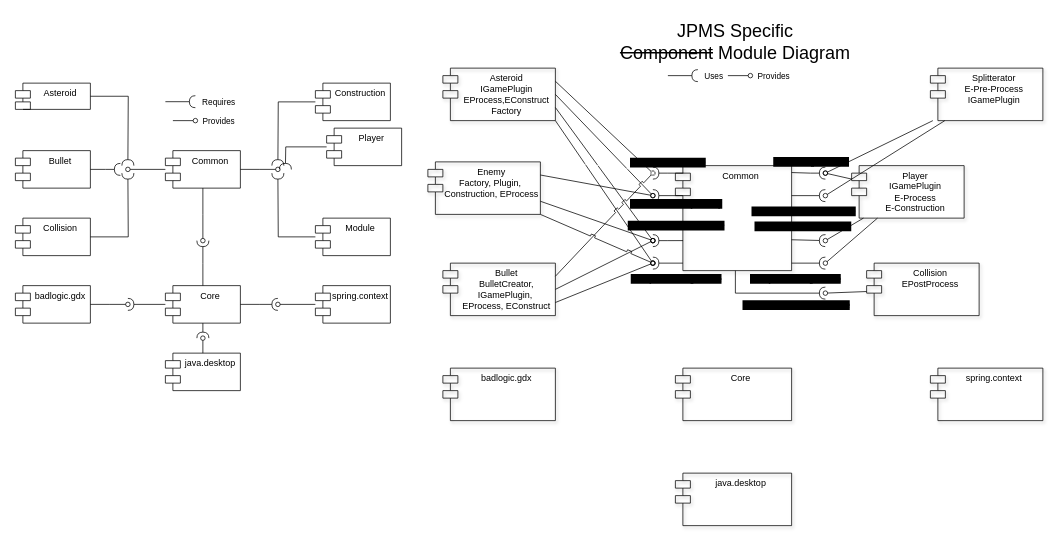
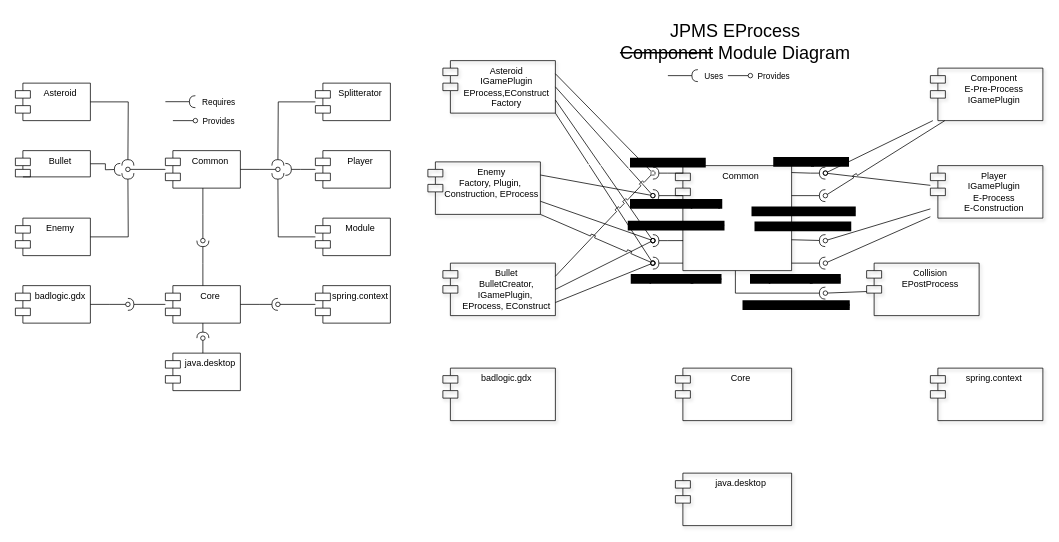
- <mxCell id="58" value="&lt;font style=&quot;font-size: 24px;&quot;&gt;JPMS Specific&lt;br&gt;&lt;strike&gt;Component&lt;/strike&gt; Module Diagram&lt;br&gt;&lt;/font&gt;" style="text;html=1;strokeColor=none;fillColor=none;align=center;verticalAlign=middle;whiteSpace=wrap;rounded=0;" vertex="1" parent="1"><mxGeometry x="800" y="20" width="360" height="70" as="geometry" /></mxCell>
+ <mxCell id="58" value="&lt;font style=&quot;font-size: 24px;&quot;&gt;JPMS EProcess&lt;br&gt;&lt;strike&gt;Component&lt;/strike&gt; Module Diagram&lt;br&gt;&lt;/font&gt;" style="text;html=1;strokeColor=none;fillColor=none;align=center;verticalAlign=middle;whiteSpace=wrap;rounded=0;" vertex="1" parent="1"><mxGeometry x="800" y="20" width="360" height="70" as="geometry" /></mxCell>
- <mxCell id="57" value="Splitterator&lt;br&gt;E-Pre-Process&lt;br&gt;IGamePlugin" style="shape=module;align=left;spacingLeft=20;align=center;verticalAlign=top;whiteSpace=wrap;html=1;backgroundOutline=0;fixDash=0;enumerate=0;comic=0;shadow=1;fillColor=none;" vertex="1" parent="1"><mxGeometry x="1240" y="90" width="150" height="70" as="geometry" /></mxCell>
+ <mxCell id="57" value="Component&lt;br&gt;E-Pre-Process&lt;br&gt;IGamePlugin" style="shape=module;align=left;spacingLeft=20;align=center;verticalAlign=top;whiteSpace=wrap;html=1;backgroundOutline=0;fixDash=0;enumerate=0;comic=0;shadow=1;fillColor=none;" vertex="1" parent="1"><mxGeometry x="1240" y="90" width="150" height="70" as="geometry" /></mxCell>
- <mxCell id="28" value="Construction" style="shape=module;align=left;spacingLeft=20;align=center;verticalAlign=top;whiteSpace=wrap;html=1;fillColor=none;" vertex="1" parent="1"><mxGeometry x="420" y="110" width="100" height="50" as="geometry" /></mxCell>
+ <mxCell id="28" value="Splitterator" style="shape=module;align=left;spacingLeft=20;align=center;verticalAlign=top;whiteSpace=wrap;html=1;fillColor=none;" vertex="1" parent="1"><mxGeometry x="420" y="110" width="100" height="50" as="geometry" /></mxCell>
- <mxCell id="39" value="Asteroid&lt;br&gt;IGamePlugin&lt;br&gt;EProcess,EConstruct&lt;br&gt;Factory" style="shape=module;align=left;spacingLeft=20;align=center;verticalAlign=top;whiteSpace=wrap;html=1;backgroundOutline=0;fixDash=0;enumerate=0;comic=0;shadow=1;fillColor=none;" vertex="1" parent="1"><mxGeometry x="590" y="90" width="150" height="70" as="geometry" /></mxCell>
+ <mxCell id="39" value="Asteroid&lt;br&gt;IGamePlugin&lt;br&gt;EProcess,EConstruct&lt;br&gt;Factory" style="shape=module;align=left;spacingLeft=20;align=center;verticalAlign=top;whiteSpace=wrap;html=1;backgroundOutline=0;fixDash=0;enumerate=0;comic=0;shadow=1;fillColor=none;" vertex="1" parent="1"><mxGeometry x="590" y="80" width="150" height="70" as="geometry" /></mxCell>
- <mxCell id="18" value="Asteroid" style="shape=module;align=left;spacingLeft=20;align=center;verticalAlign=top;whiteSpace=wrap;html=1;fillColor=none;" vertex="1" parent="1"><mxGeometry x="20" y="110" width="100" height="35" as="geometry" /></mxCell>
+ <mxCell id="18" value="Asteroid" style="shape=module;align=left;spacingLeft=20;align=center;verticalAlign=top;whiteSpace=wrap;html=1;fillColor=none;" vertex="1" parent="1"><mxGeometry x="20" y="110" width="100" height="50" as="geometry" /></mxCell>
- <mxCell id="26" value="Player" style="shape=module;align=left;spacingLeft=20;align=center;verticalAlign=top;whiteSpace=wrap;html=1;fillColor=none;" vertex="1" parent="1"><mxGeometry x="435" y="170" width="100" height="50" as="geometry" /></mxCell>
+ <mxCell id="26" value="Player" style="shape=module;align=left;spacingLeft=20;align=center;verticalAlign=top;whiteSpace=wrap;html=1;fillColor=none;" vertex="1" parent="1"><mxGeometry x="420" y="200" width="100" height="50" as="geometry" /></mxCell>
- <mxCell id="20" value="Bullet" style="shape=module;align=left;spacingLeft=20;align=center;verticalAlign=top;whiteSpace=wrap;html=1;fillColor=none;" vertex="1" parent="1"><mxGeometry x="20" y="200" width="100" height="50" as="geometry" /></mxCell>
+ <mxCell id="20" value="Bullet" style="shape=module;align=left;spacingLeft=20;align=center;verticalAlign=top;whiteSpace=wrap;html=1;fillColor=none;" vertex="1" parent="1"><mxGeometry x="20" y="200" width="100" height="35" as="geometry" /></mxCell>
- <mxCell id="54" value="Player&lt;br&gt;IGamePlugin&lt;br&gt;E-Process&lt;br&gt;E-Construction" style="shape=module;align=left;spacingLeft=20;align=center;verticalAlign=top;whiteSpace=wrap;html=1;backgroundOutline=0;fixDash=0;enumerate=0;comic=0;shadow=1;fillColor=none;" vertex="1" parent="1"><mxGeometry x="1135" y="220" width="150" height="70" as="geometry" /></mxCell>
+ <mxCell id="54" value="Player&lt;br&gt;IGamePlugin&lt;br&gt;E-Process&lt;br&gt;E-Construction" style="shape=module;align=left;spacingLeft=20;align=center;verticalAlign=top;whiteSpace=wrap;html=1;backgroundOutline=0;fixDash=0;enumerate=0;comic=0;shadow=1;fillColor=none;" vertex="1" parent="1"><mxGeometry x="1240" y="220" width="150" height="70" as="geometry" /></mxCell>
- <mxCell id="22" value="Collision" style="shape=module;align=left;spacingLeft=20;align=center;verticalAlign=top;whiteSpace=wrap;html=1;fillColor=none;" vertex="1" parent="1"><mxGeometry x="20" y="290" width="100" height="50" as="geometry" /></mxCell>
+ <mxCell id="22" value="Enemy" style="shape=module;align=left;spacingLeft=20;align=center;verticalAlign=top;whiteSpace=wrap;html=1;fillColor=none;" vertex="1" parent="1"><mxGeometry x="20" y="290" width="100" height="50" as="geometry" /></mxCell>
